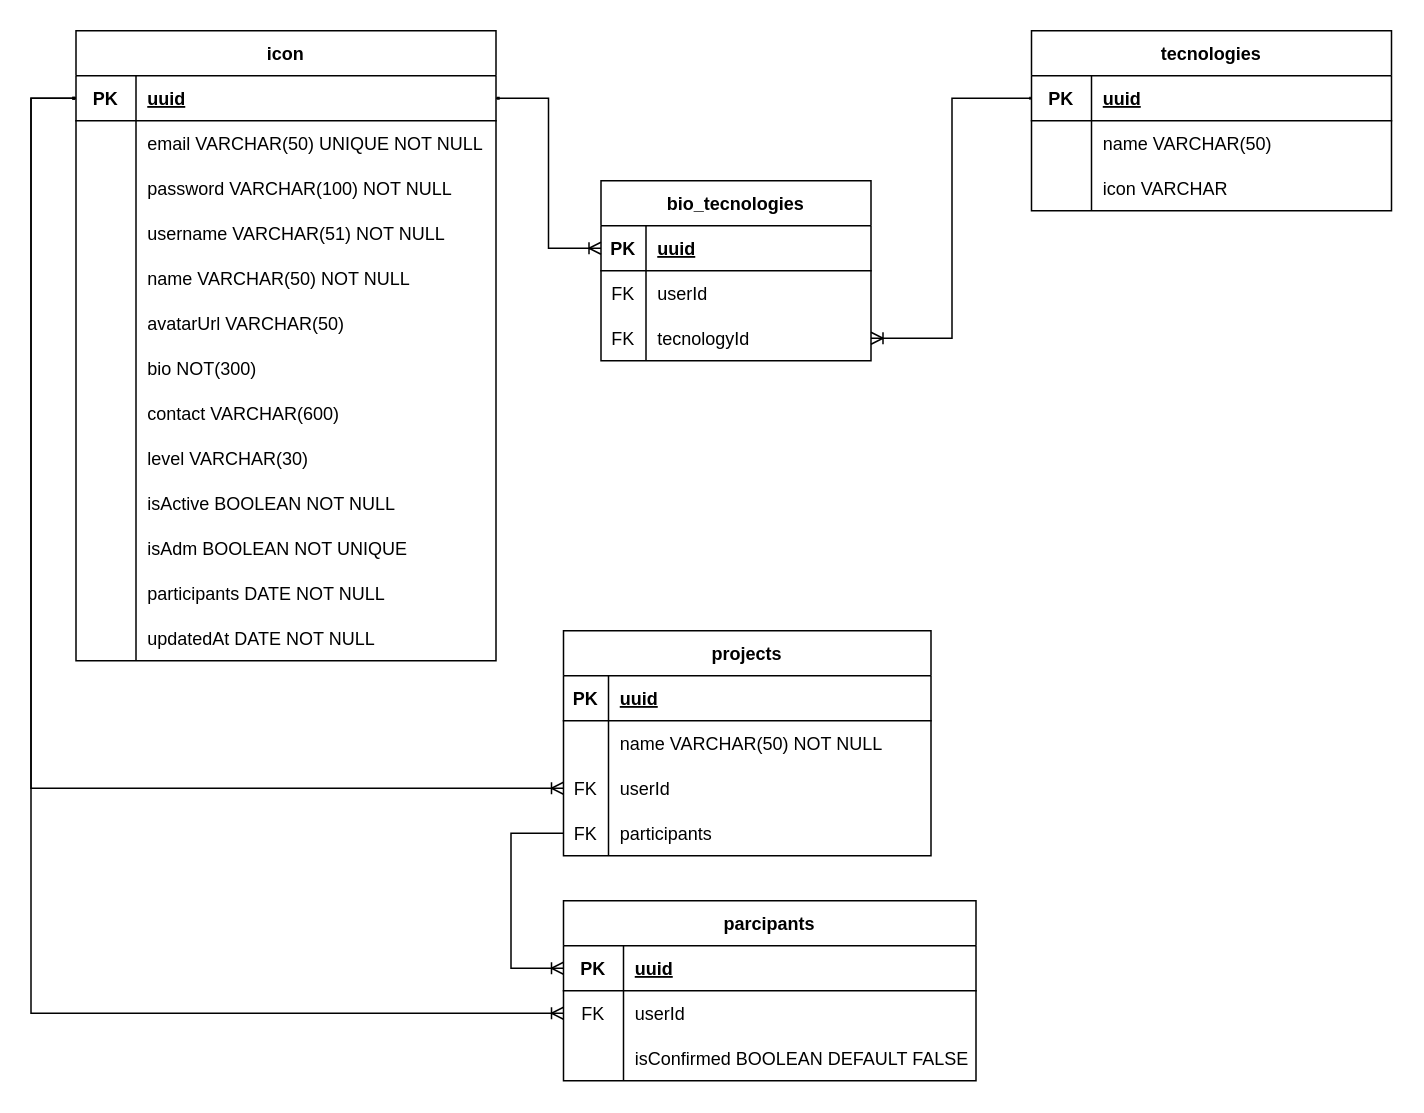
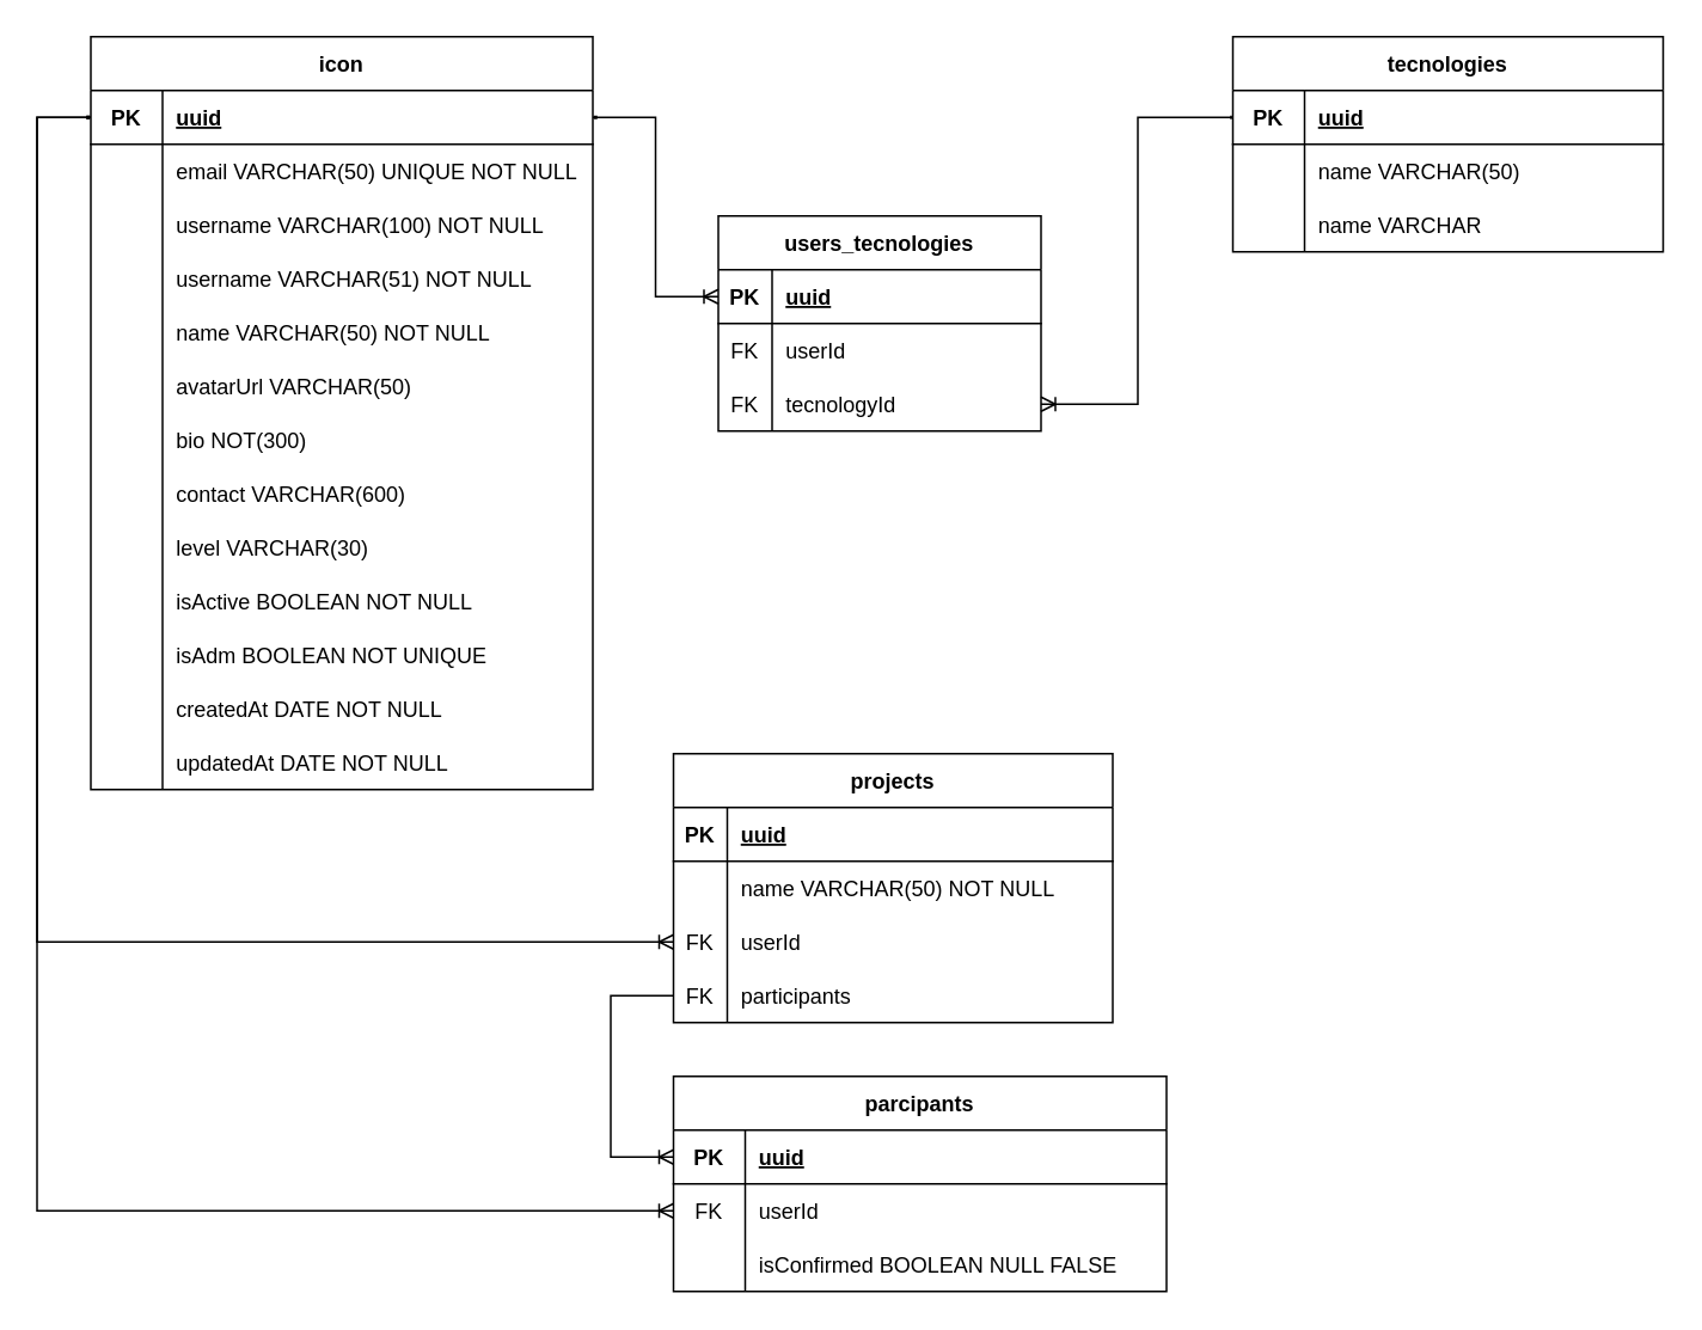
- <mxCell id="11" value="password VARCHAR(100) NOT NULL" style="shape=partialRectangle;connectable=0;fillColor=none;top=0;left=0;bottom=0;right=0;align=left;spacingLeft=6;overflow=hidden;" vertex="1" parent="9"><mxGeometry x="40" width="240" height="30" as="geometry"><mxRectangle width="240" height="30" as="alternateBounds" /></mxGeometry></mxCell>
+ <mxCell id="11" value="username VARCHAR(100) NOT NULL" style="shape=partialRectangle;connectable=0;fillColor=none;top=0;left=0;bottom=0;right=0;align=left;spacingLeft=6;overflow=hidden;" vertex="1" parent="9"><mxGeometry x="40" width="240" height="30" as="geometry"><mxRectangle width="240" height="30" as="alternateBounds" /></mxGeometry></mxCell>
- <mxCell id="61" value="icon VARCHAR" style="shape=partialRectangle;connectable=0;fillColor=none;top=0;left=0;bottom=0;right=0;align=left;spacingLeft=6;overflow=hidden;" vertex="1" parent="59"><mxGeometry x="40" width="200" height="30" as="geometry"><mxRectangle width="200" height="30" as="alternateBounds" /></mxGeometry></mxCell>
+ <mxCell id="61" value="name VARCHAR" style="shape=partialRectangle;connectable=0;fillColor=none;top=0;left=0;bottom=0;right=0;align=left;spacingLeft=6;overflow=hidden;" vertex="1" parent="59"><mxGeometry x="40" width="200" height="30" as="geometry"><mxRectangle width="200" height="30" as="alternateBounds" /></mxGeometry></mxCell>
- <mxCell id="42" value="bio_tecnologies" style="shape=table;startSize=30;container=1;collapsible=1;childLayout=tableLayout;fixedRows=1;rowLines=0;fontStyle=1;align=center;resizeLast=1;" vertex="1" parent="1"><mxGeometry x="400" y="120" width="180" height="120" as="geometry" /></mxCell>
+ <mxCell id="42" value="users_tecnologies" style="shape=table;startSize=30;container=1;collapsible=1;childLayout=tableLayout;fixedRows=1;rowLines=0;fontStyle=1;align=center;resizeLast=1;" vertex="1" parent="1"><mxGeometry x="400" y="120" width="180" height="120" as="geometry" /></mxCell>
- <mxCell id="38" value="participants DATE NOT NULL" style="shape=partialRectangle;connectable=0;fillColor=none;top=0;left=0;bottom=0;right=0;align=left;spacingLeft=6;overflow=hidden;" vertex="1" parent="36"><mxGeometry x="40" width="240" height="30" as="geometry"><mxRectangle width="240" height="30" as="alternateBounds" /></mxGeometry></mxCell>
+ <mxCell id="38" value="createdAt DATE NOT NULL" style="shape=partialRectangle;connectable=0;fillColor=none;top=0;left=0;bottom=0;right=0;align=left;spacingLeft=6;overflow=hidden;" vertex="1" parent="36"><mxGeometry x="40" width="240" height="30" as="geometry"><mxRectangle width="240" height="30" as="alternateBounds" /></mxGeometry></mxCell>
- <mxCell id="87" value="isConfirmed BOOLEAN DEFAULT FALSE" style="shape=partialRectangle;connectable=0;fillColor=none;top=0;left=0;bottom=0;right=0;align=left;spacingLeft=6;overflow=hidden;" vertex="1" parent="85"><mxGeometry x="40" width="235" height="30" as="geometry"><mxRectangle width="235" height="30" as="alternateBounds" /></mxGeometry></mxCell>
+ <mxCell id="87" value="isConfirmed BOOLEAN NULL FALSE" style="shape=partialRectangle;connectable=0;fillColor=none;top=0;left=0;bottom=0;right=0;align=left;spacingLeft=6;overflow=hidden;" vertex="1" parent="85"><mxGeometry x="40" width="235" height="30" as="geometry"><mxRectangle width="235" height="30" as="alternateBounds" /></mxGeometry></mxCell>
